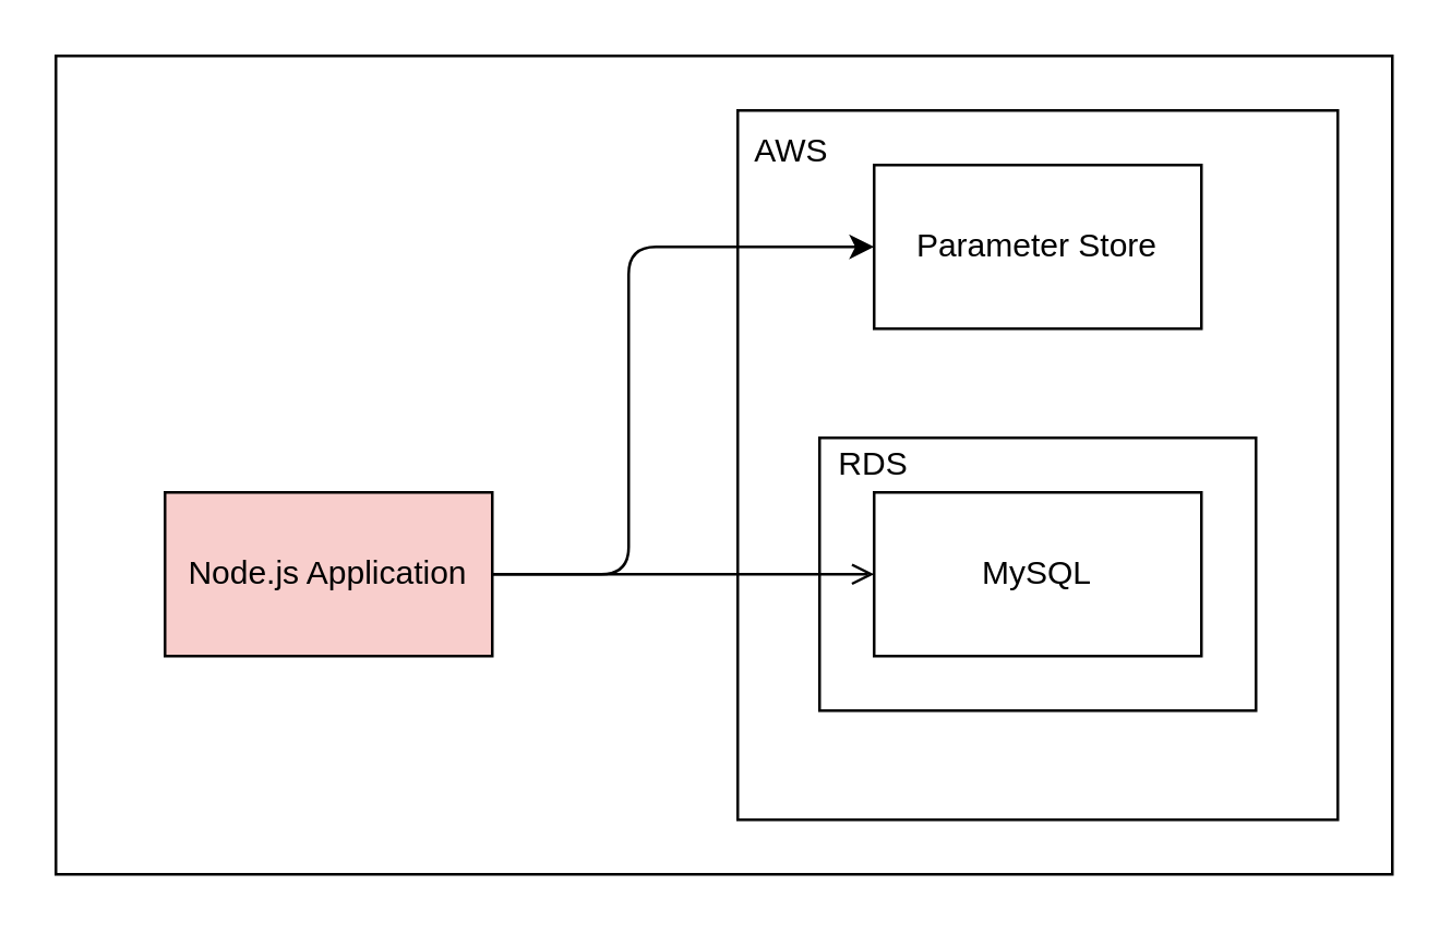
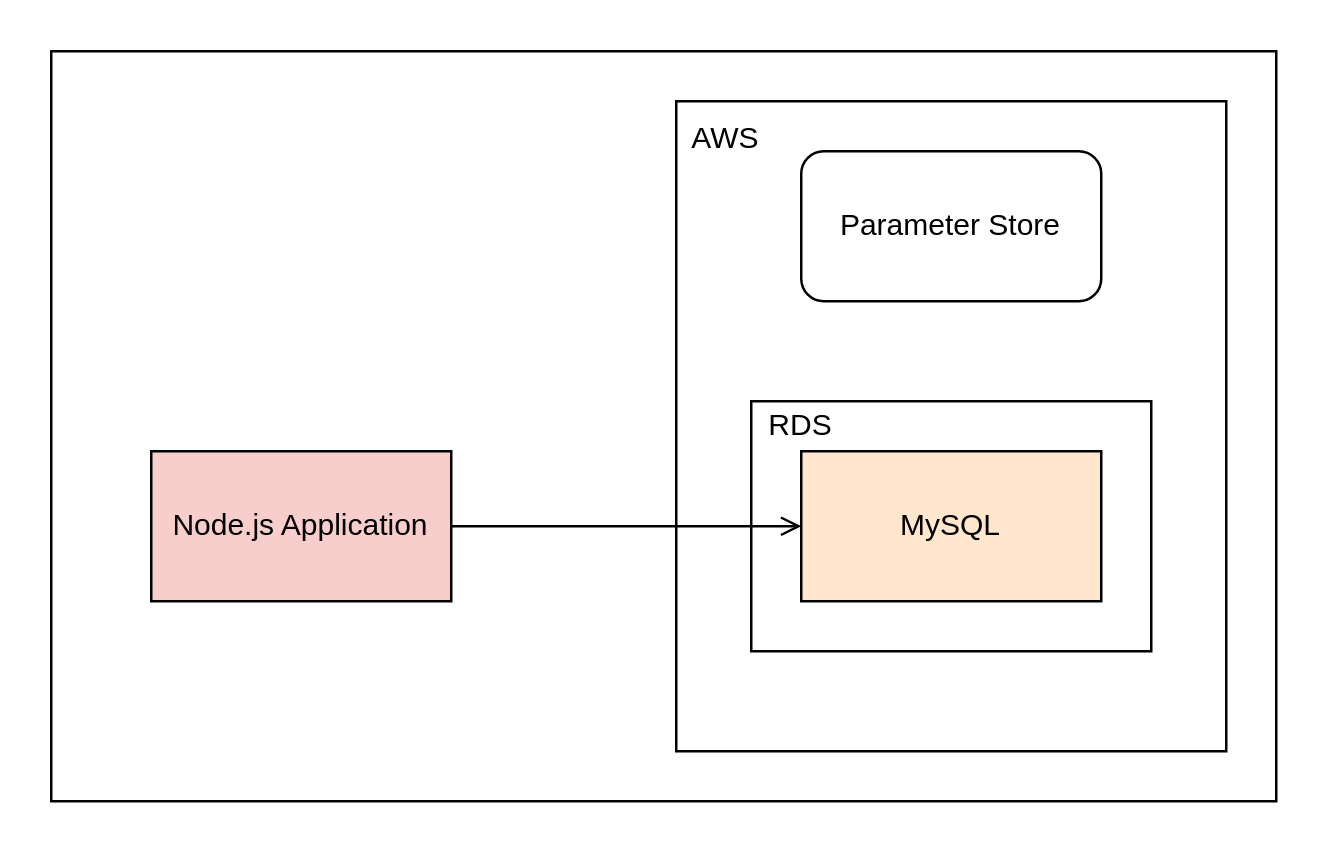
- <mxCell id="9" value="Parameter Store" style="rounded=0;whiteSpace=wrap;html=1;" vertex="1" parent="1"><mxGeometry x="320" y="60" width="120" height="60" as="geometry" /></mxCell>
+ <mxCell id="9" value="Parameter Store" style="whiteSpace=wrap;html=1;rounded=1;" vertex="1" parent="1"><mxGeometry x="320" y="60" width="120" height="60" as="geometry" /></mxCell>
- <mxCell id="6" style="edgeStyle=orthogonalEdgeStyle;html=1;entryX=0;entryY=0.5;entryDx=0;entryDy=0;" edge="1" parent="1" source="7" target="9"><mxGeometry relative="1" as="geometry"><Array as="points"><mxPoint x="230" y="210" /><mxPoint x="230" y="90" /></Array></mxGeometry></mxCell>
- <mxCell id="8" value="MySQL" style="rounded=0;whiteSpace=wrap;html=1;" vertex="1" parent="1"><mxGeometry x="320" y="180" width="120" height="60" as="geometry" /></mxCell>
+ <mxCell id="8" value="MySQL" style="rounded=0;whiteSpace=wrap;html=1;fillColor=#ffe6cc;" vertex="1" parent="1"><mxGeometry x="320" y="180" width="120" height="60" as="geometry" /></mxCell>
